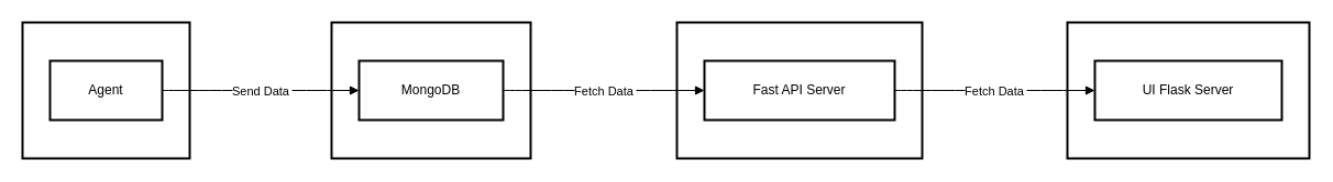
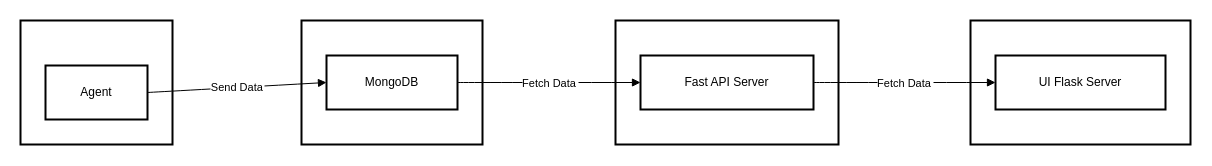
- <mxCell id="6" value="Agent" style="whiteSpace=wrap;strokeWidth=2;" vertex="1" parent="1"><mxGeometry x="45" y="55" width="102" height="54" as="geometry" /></mxCell>
+ <mxCell id="6" value="Agent" style="whiteSpace=wrap;strokeWidth=2;" vertex="1" parent="1"><mxGeometry x="45" y="65" width="102" height="54" as="geometry" /></mxCell>
